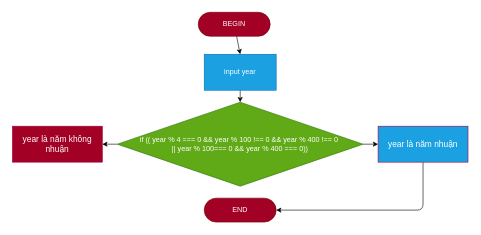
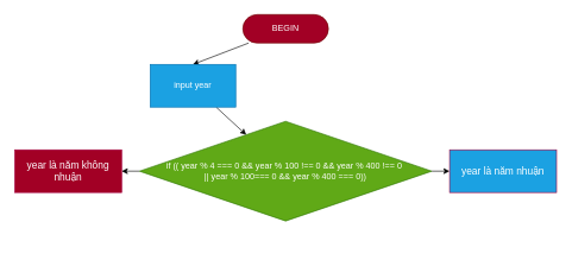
- <mxCell id="3" value="BEGIN" style="rounded=1;whiteSpace=wrap;html=1;arcSize=50;fillColor=#a20025;fontColor=#ffffff;strokeColor=#6F0000;" parent="1" vertex="1"><mxGeometry x="330" y="20" width="120" height="40" as="geometry" /></mxCell>
+ <mxCell id="3" value="BEGIN" style="rounded=1;whiteSpace=wrap;html=1;arcSize=50;fillColor=#a20025;fontColor=#ffffff;strokeColor=#6F0000;" parent="1" vertex="1"><mxGeometry x="340" y="20" width="120" height="40" as="geometry" /></mxCell>
- <mxCell id="8" value="input year" style="rounded=0;whiteSpace=wrap;html=1;fillColor=#1ba1e2;fontColor=#ffffff;strokeColor=#006EAF;" parent="1" vertex="1"><mxGeometry x="340" y="90" width="120" height="60" as="geometry" /></mxCell>
+ <mxCell id="8" value="input year" style="rounded=0;whiteSpace=wrap;html=1;fillColor=#1ba1e2;fontColor=#ffffff;strokeColor=#006EAF;" parent="1" vertex="1"><mxGeometry x="210" y="90" width="120" height="60" as="geometry" /></mxCell>
- <mxCell id="9" style="edgeStyle=none;html=1;entryX=1;entryY=0.5;entryDx=0;entryDy=0;fontSize=14;" parent="1" source="10" target="12" edge="1"><mxGeometry relative="1" as="geometry"><Array as="points"><mxPoint x="705" y="350" /></Array></mxGeometry></mxCell>
- <mxCell id="12" value="END" style="rounded=1;whiteSpace=wrap;html=1;arcSize=50;fillColor=#a20025;fontColor=#ffffff;strokeColor=#6F0000;" parent="1" vertex="1"><mxGeometry x="340" y="330" width="120" height="40" as="geometry" /></mxCell>
